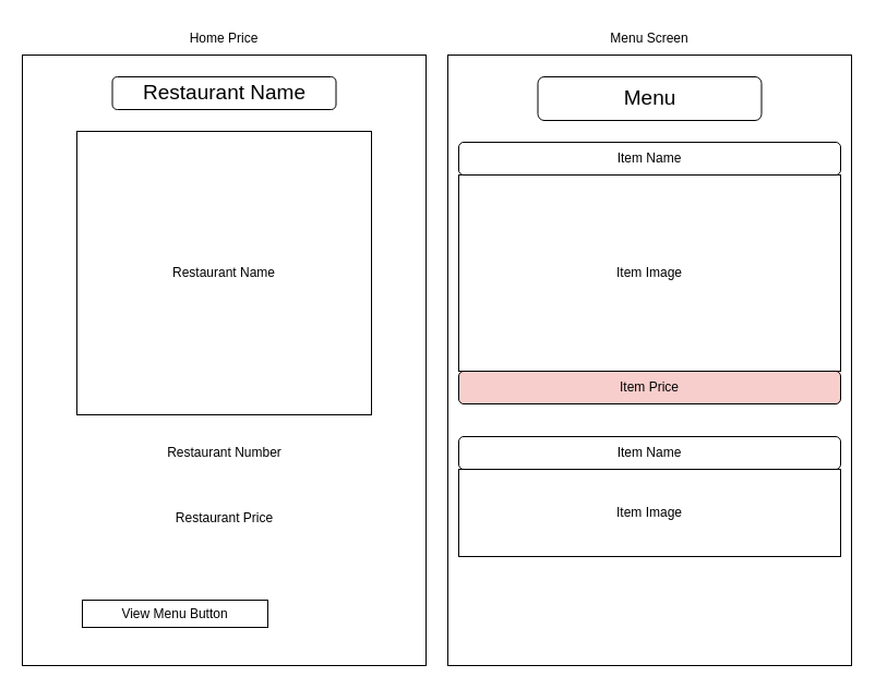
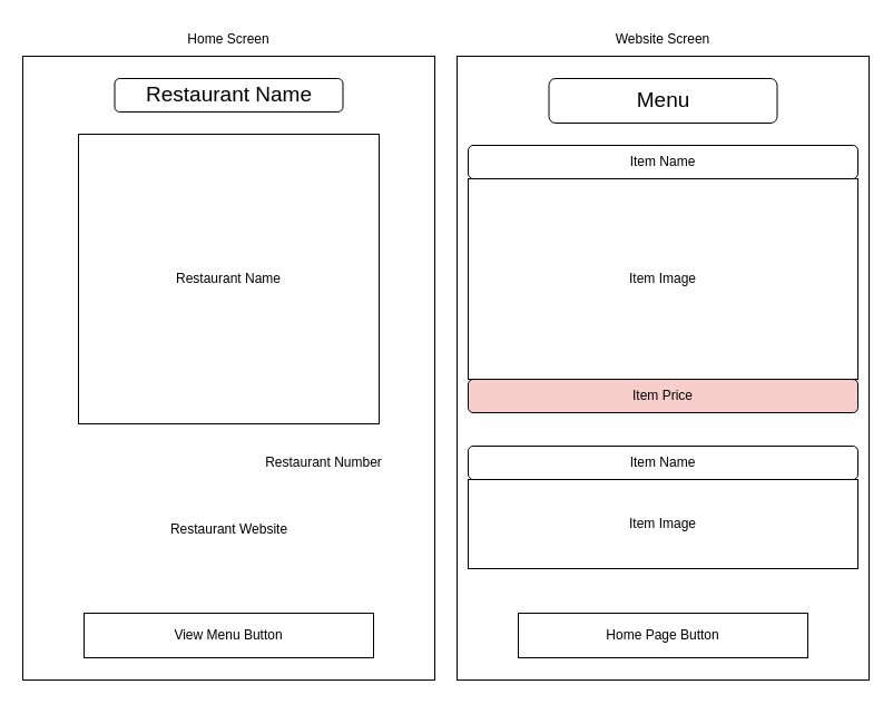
- <mxCell id="5" value="Home Price" style="text;html=1;strokeColor=none;fillColor=none;align=center;verticalAlign=middle;whiteSpace=wrap;rounded=0;" parent="1" vertex="1"><mxGeometry x="145" y="20" width="120" height="30" as="geometry" /></mxCell>
+ <mxCell id="5" value="Home Screen" style="text;html=1;strokeColor=none;fillColor=none;align=center;verticalAlign=middle;whiteSpace=wrap;rounded=0;" parent="1" vertex="1"><mxGeometry x="145" y="20" width="120" height="30" as="geometry" /></mxCell>
- <mxCell id="9" value="Menu Screen" style="text;html=1;strokeColor=none;fillColor=none;align=center;verticalAlign=middle;whiteSpace=wrap;rounded=0;" parent="1" vertex="1"><mxGeometry x="535" y="20" width="120" height="30" as="geometry" /></mxCell>
+ <mxCell id="9" value="Website Screen" style="text;html=1;strokeColor=none;fillColor=none;align=center;verticalAlign=middle;whiteSpace=wrap;rounded=0;" parent="1" vertex="1"><mxGeometry x="535" y="20" width="120" height="30" as="geometry" /></mxCell>
- <mxCell id="4" value="Restaurant Number" style="text;html=1;strokeColor=none;fillColor=none;align=center;verticalAlign=middle;whiteSpace=wrap;rounded=0;" parent="1" vertex="1"><mxGeometry x="117.5" y="400" width="175" height="30" as="geometry" /></mxCell>
+ <mxCell id="4" value="Restaurant Number" style="text;html=1;strokeColor=none;fillColor=none;align=center;verticalAlign=middle;whiteSpace=wrap;rounded=0;" parent="1" vertex="1"><mxGeometry x="202.5" y="400" width="175" height="30" as="geometry" /></mxCell>
- <mxCell id="6" value="Restaurant&amp;nbsp;Price" style="text;html=1;strokeColor=none;fillColor=none;align=center;verticalAlign=middle;whiteSpace=wrap;rounded=0;" parent="1" vertex="1"><mxGeometry x="117.5" y="460" width="175" height="30" as="geometry" /></mxCell>
+ <mxCell id="6" value="Restaurant&amp;nbsp;Website" style="text;html=1;strokeColor=none;fillColor=none;align=center;verticalAlign=middle;whiteSpace=wrap;rounded=0;" parent="1" vertex="1"><mxGeometry x="117.5" y="460" width="175" height="30" as="geometry" /></mxCell>
- <mxCell id="16" value="View Menu Button" style="rounded=0;whiteSpace=wrap;html=1;" parent="1" vertex="1"><mxGeometry x="75" y="550" width="170" height="25" as="geometry" /></mxCell>
+ <mxCell id="16" value="View Menu Button" style="rounded=0;whiteSpace=wrap;html=1;" parent="1" vertex="1"><mxGeometry x="75" y="550" width="260" height="40" as="geometry" /></mxCell>
+ <mxCell id="17" value="Home Page Button" style="rounded=0;whiteSpace=wrap;html=1;" parent="1" vertex="1"><mxGeometry x="465" y="550" width="260" height="40" as="geometry" /></mxCell>
